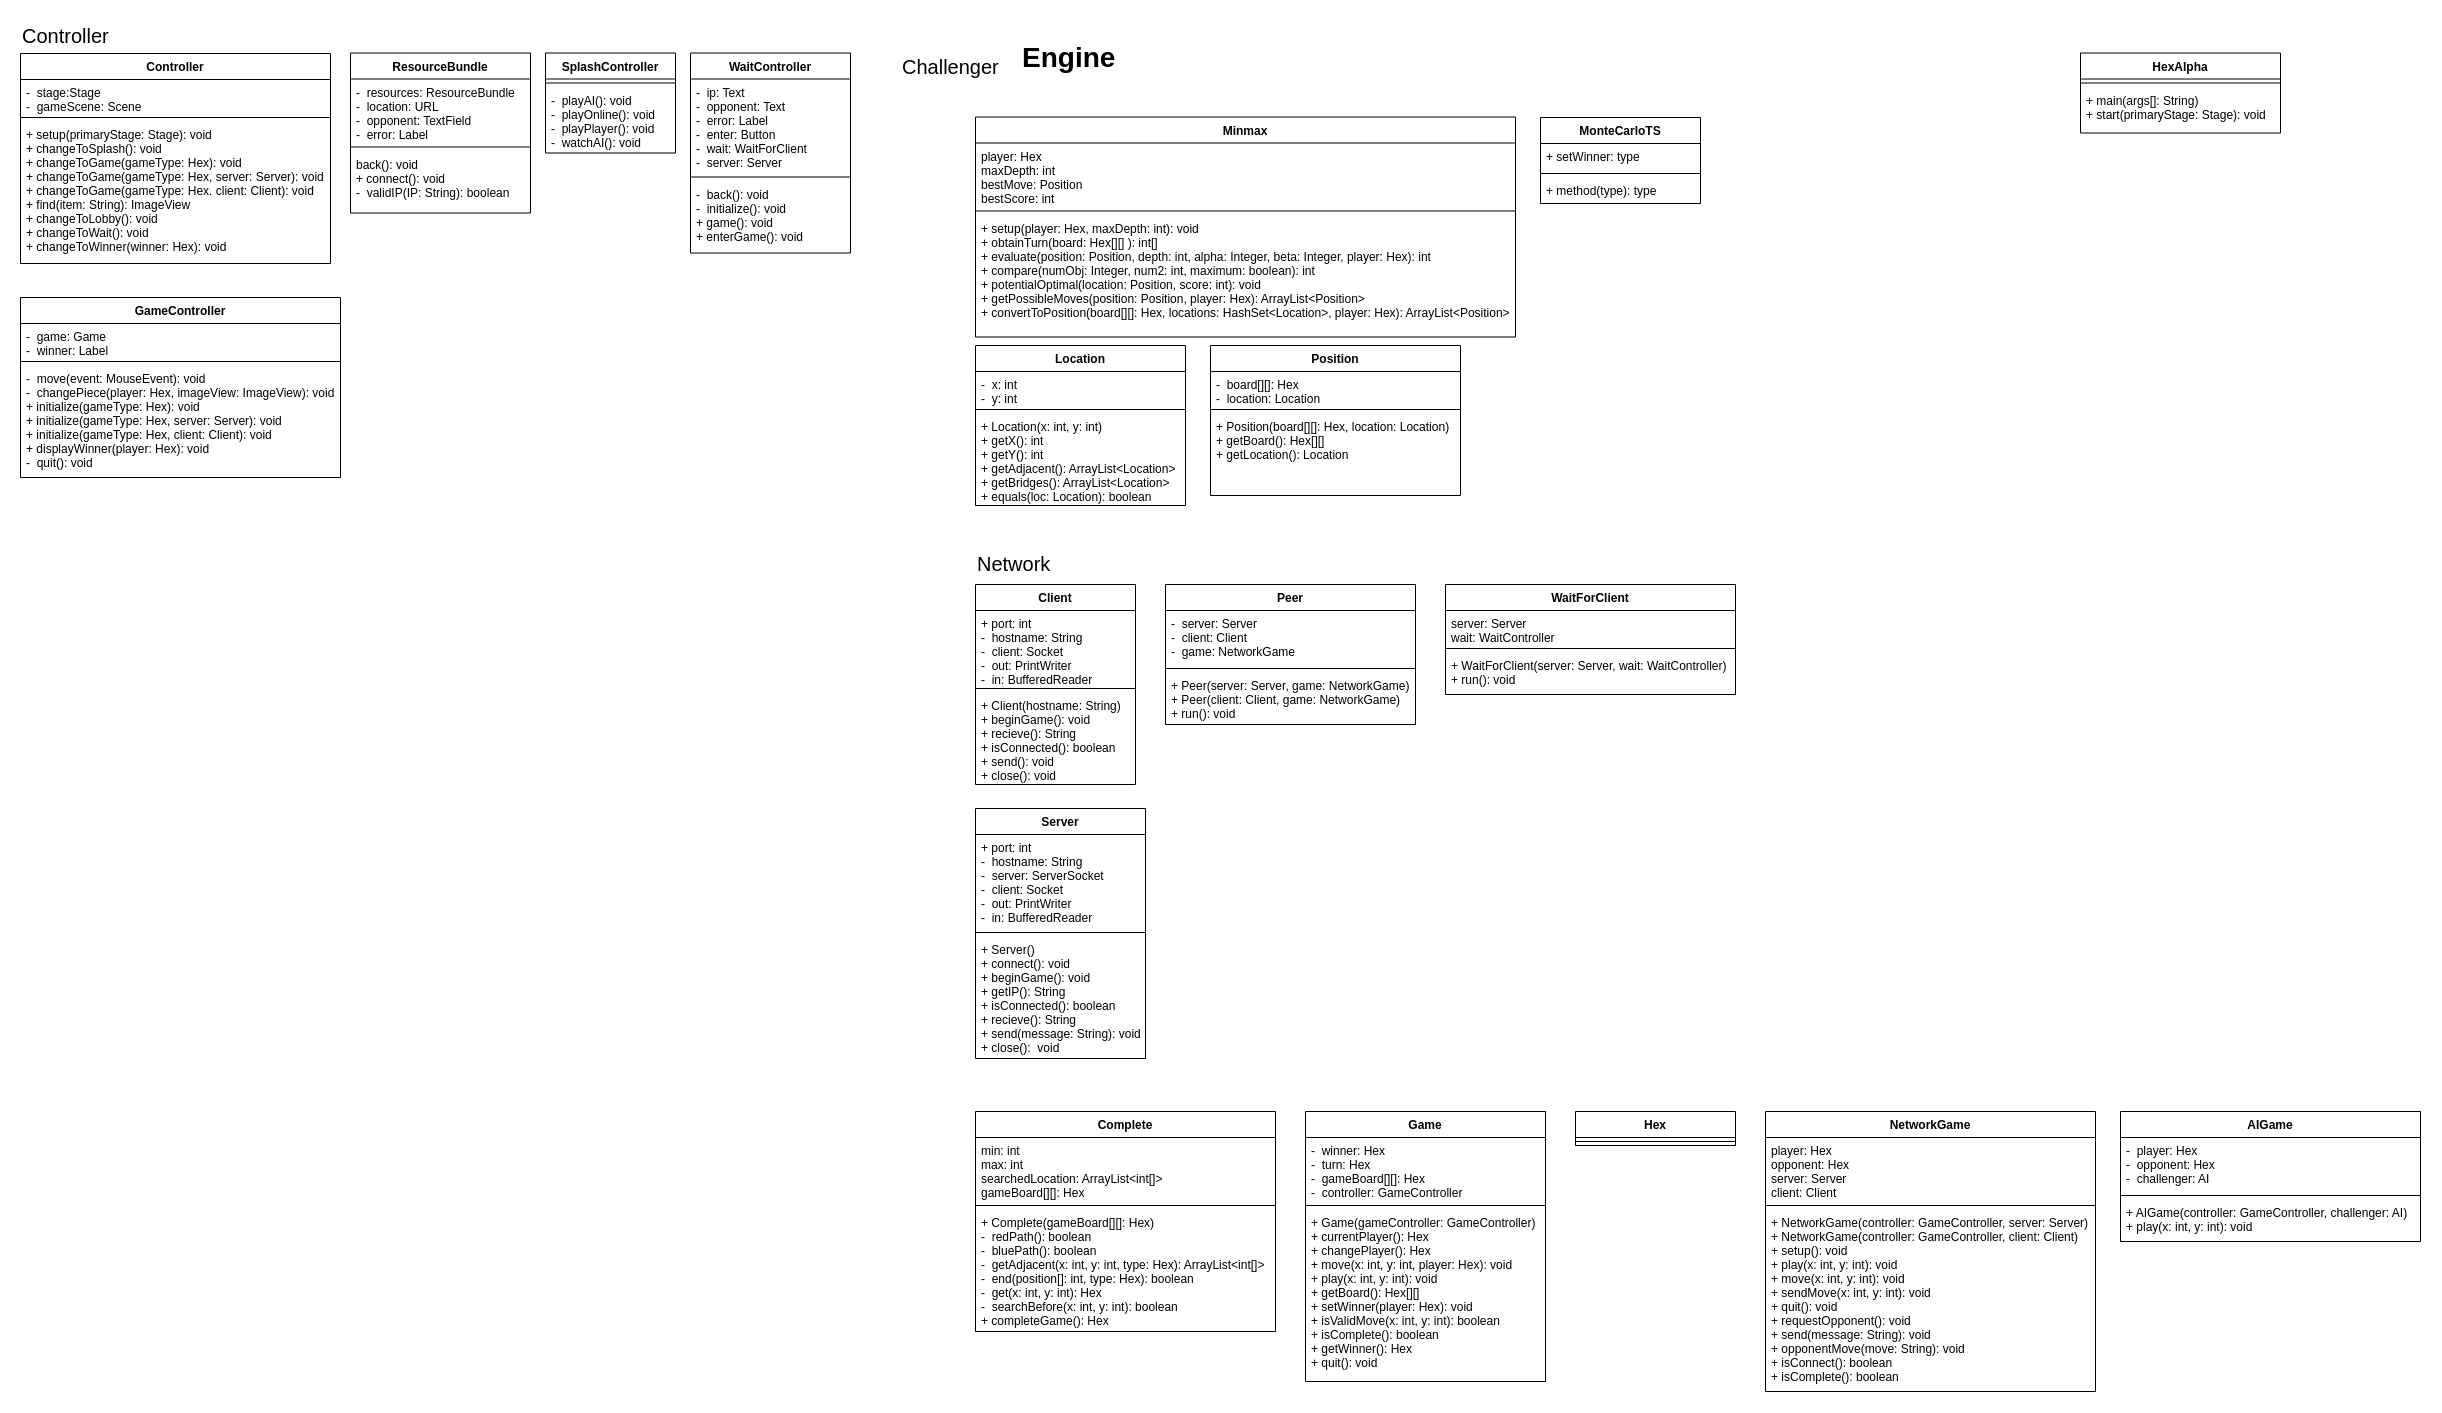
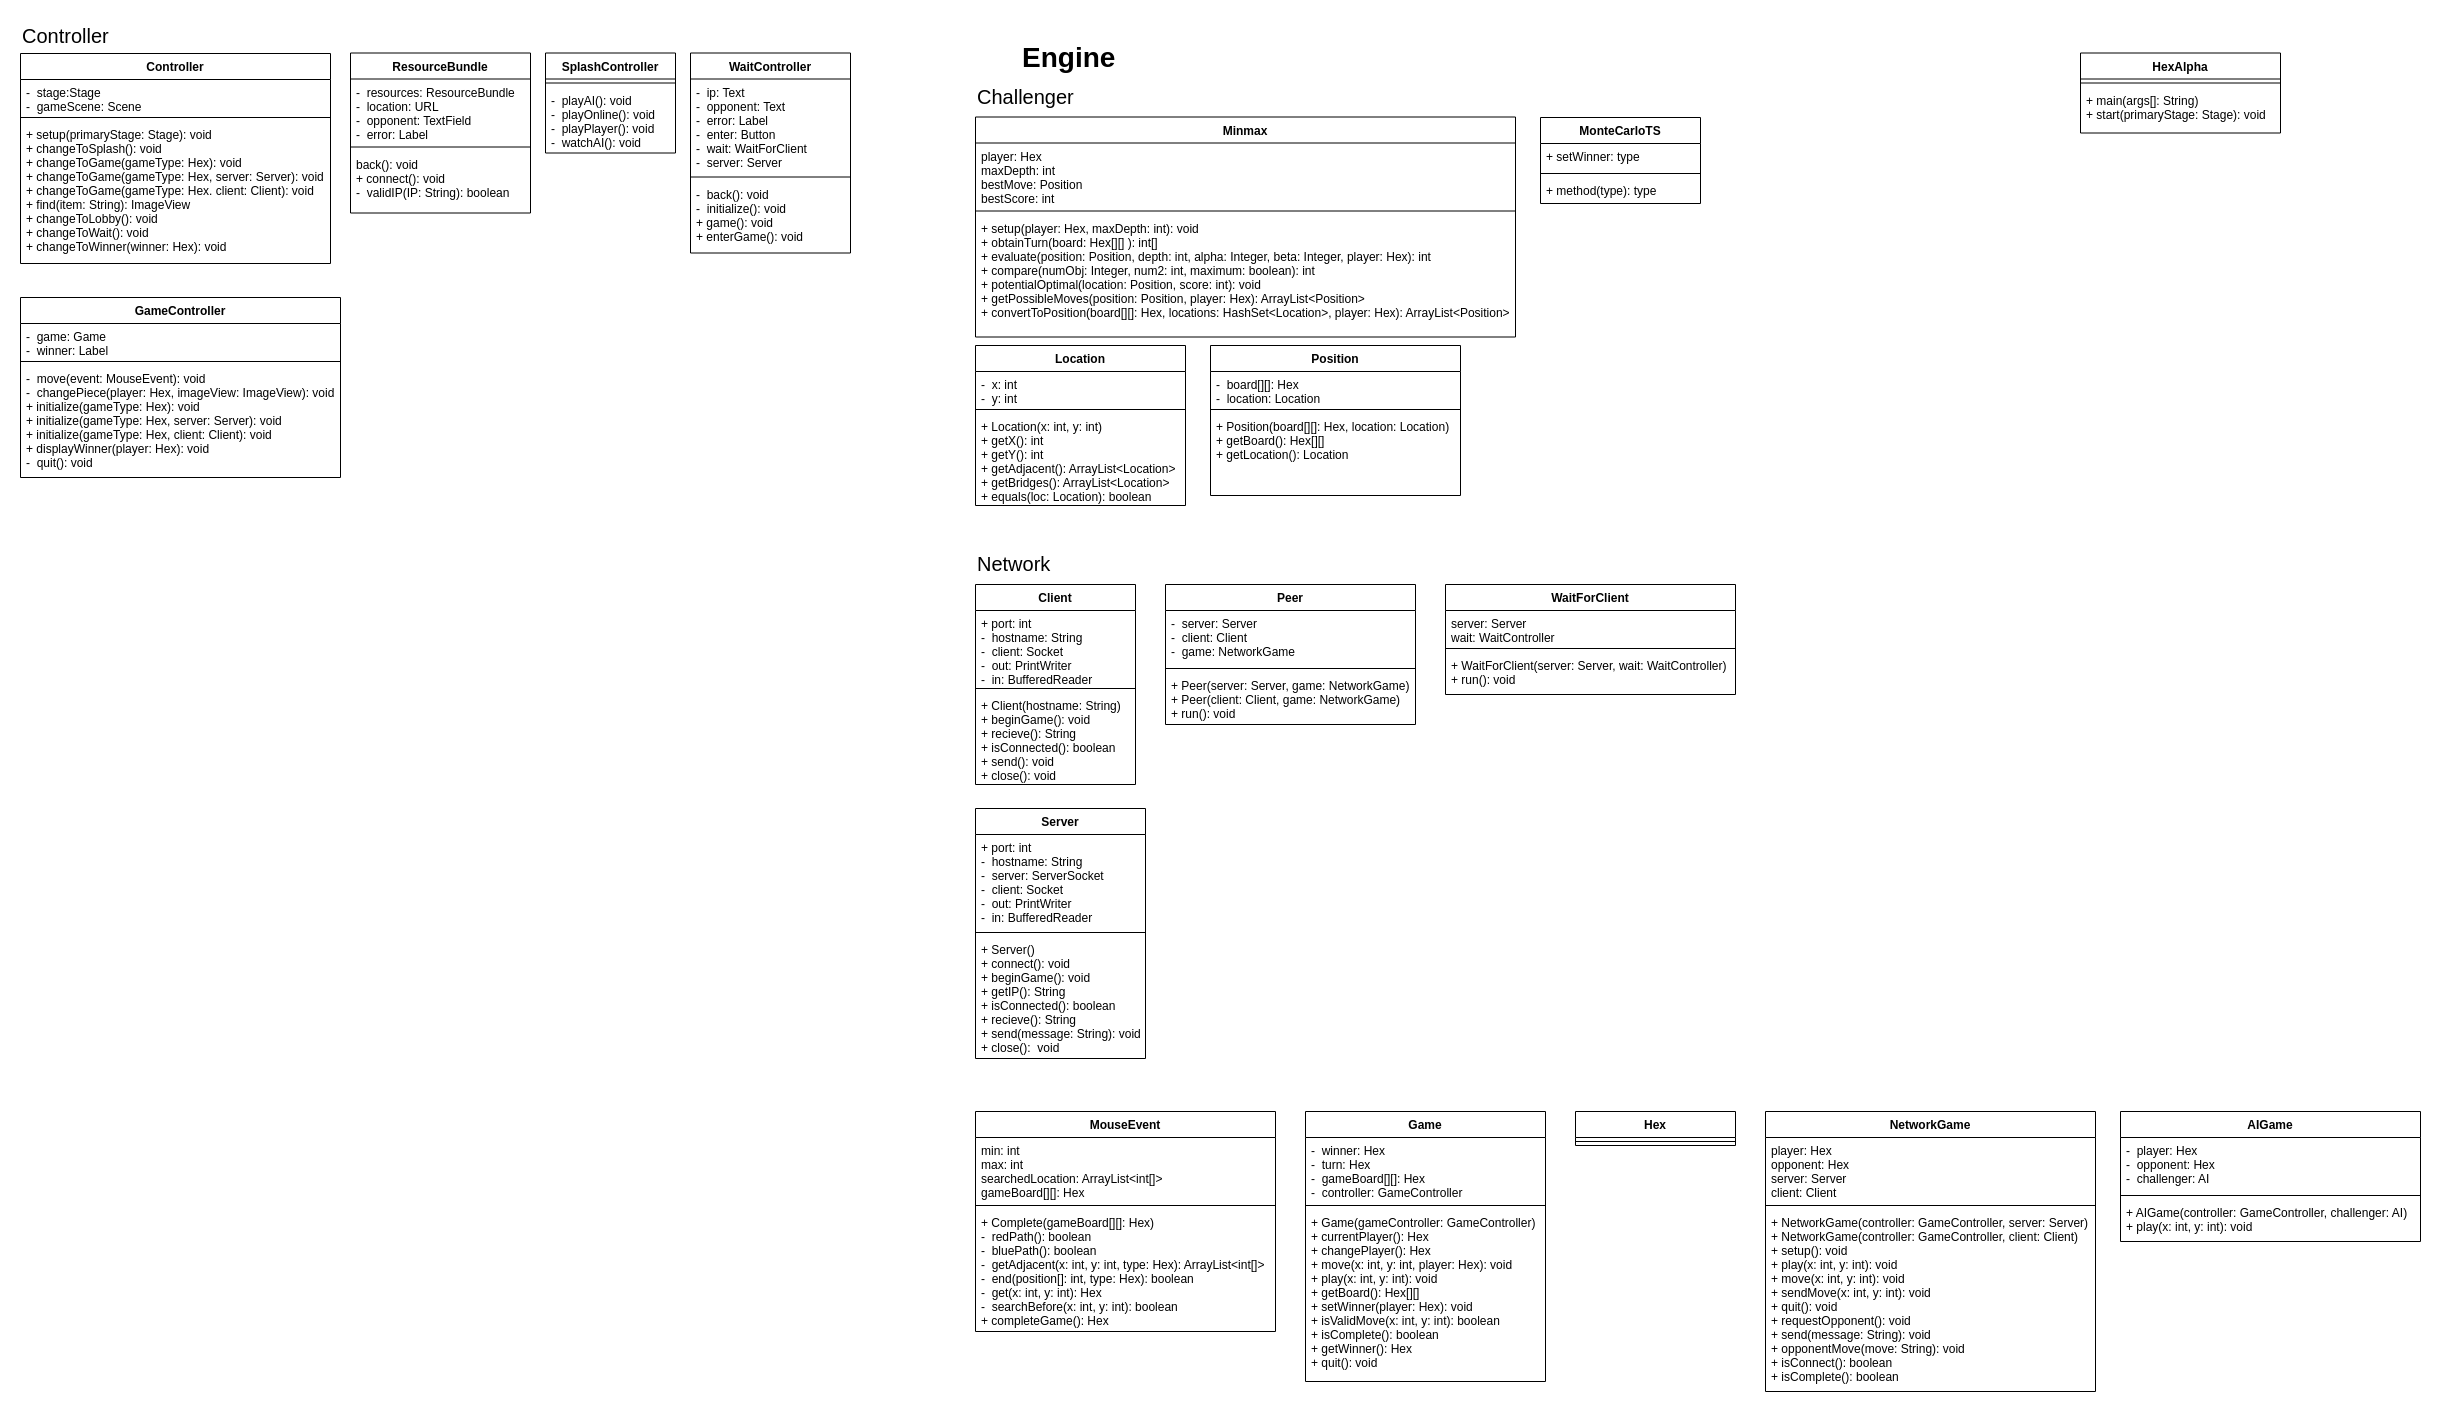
- <mxCell id="71" value="Challenger&lt;br&gt;" style="text;html=1;resizable=0;points=[];autosize=1;align=left;verticalAlign=top;spacingTop=-4;fontSize=20;" parent="1" vertex="1"><mxGeometry x="900" y="52" width="110" height="30" as="geometry" /></mxCell>
+ <mxCell id="71" value="Challenger&lt;br&gt;" style="text;html=1;resizable=0;points=[];autosize=1;align=left;verticalAlign=top;spacingTop=-4;fontSize=20;" parent="1" vertex="1"><mxGeometry x="975" y="82" width="110" height="30" as="geometry" /></mxCell>
- <mxCell id="53" value="Complete" style="swimlane;fontStyle=1;align=center;verticalAlign=top;childLayout=stackLayout;horizontal=1;startSize=26;horizontalStack=0;resizeParent=1;resizeParentMax=0;resizeLast=0;collapsible=1;marginBottom=0;" parent="1" vertex="1"><mxGeometry x="975" y="1111" width="300" height="220" as="geometry" /></mxCell>
+ <mxCell id="53" value="MouseEvent" style="swimlane;fontStyle=1;align=center;verticalAlign=top;childLayout=stackLayout;horizontal=1;startSize=26;horizontalStack=0;resizeParent=1;resizeParentMax=0;resizeLast=0;collapsible=1;marginBottom=0;" parent="1" vertex="1"><mxGeometry x="975" y="1111" width="300" height="220" as="geometry" /></mxCell>
